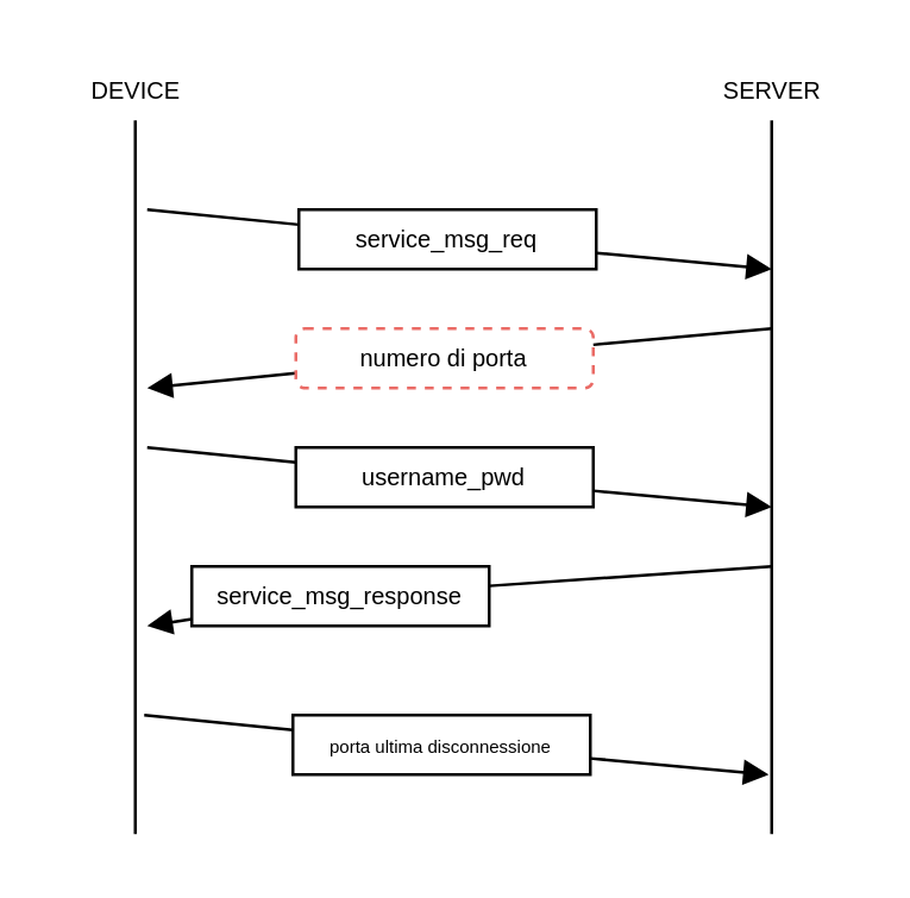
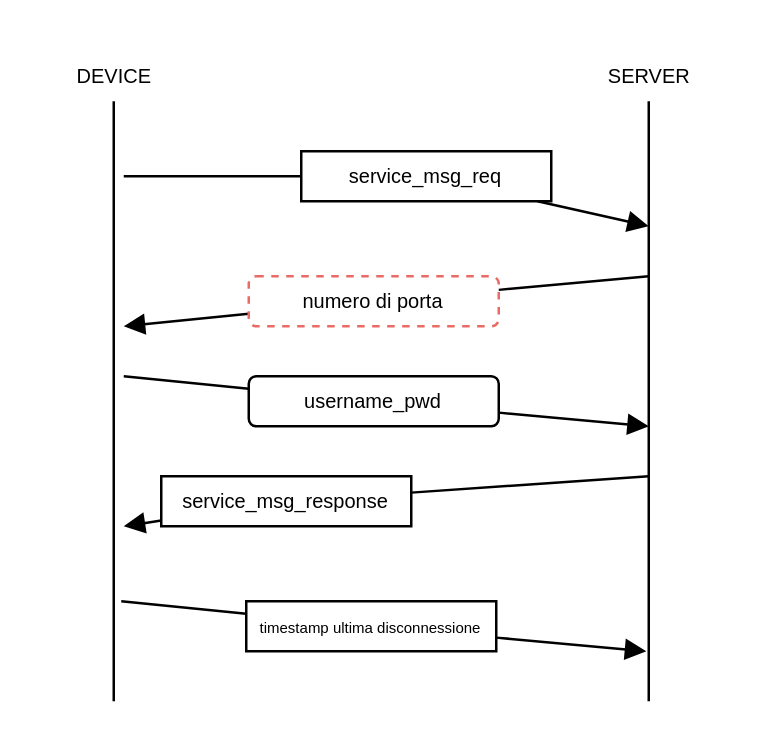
- <mxCell id="5" value="service_msg_req" style="rounded=0;whiteSpace=wrap;html=1;fontSize=8;" vertex="1" parent="1"><mxGeometry x="100" y="70" width="100" height="20" as="geometry" /></mxCell>
+ <mxCell id="5" value="service_msg_req" style="rounded=0;whiteSpace=wrap;html=1;fontSize=8;" vertex="1" parent="1"><mxGeometry x="120" y="60" width="100" height="20" as="geometry" /></mxCell>
- <mxCell id="11" value="username_pwd" style="rounded=0;whiteSpace=wrap;html=1;fontSize=8;" vertex="1" parent="1"><mxGeometry x="99" y="150" width="100" height="20" as="geometry" /></mxCell>
+ <mxCell id="11" value="username_pwd" style="whiteSpace=wrap;html=1;fontSize=8;rounded=1;" vertex="1" parent="1"><mxGeometry x="99" y="150" width="100" height="20" as="geometry" /></mxCell>
- <mxCell id="19" value="&lt;font style=&quot;font-size: 6px&quot;&gt;porta ultima disconnessione&lt;/font&gt;" style="rounded=0;whiteSpace=wrap;html=1;fontSize=8;" vertex="1" parent="1"><mxGeometry x="98" y="240" width="100" height="20" as="geometry" /></mxCell>
+ <mxCell id="19" value="&lt;font style=&quot;font-size: 6px&quot;&gt;timestamp ultima disconnessione&lt;/font&gt;" style="rounded=0;whiteSpace=wrap;html=1;fontSize=8;" vertex="1" parent="1"><mxGeometry x="98" y="240" width="100" height="20" as="geometry" /></mxCell>
